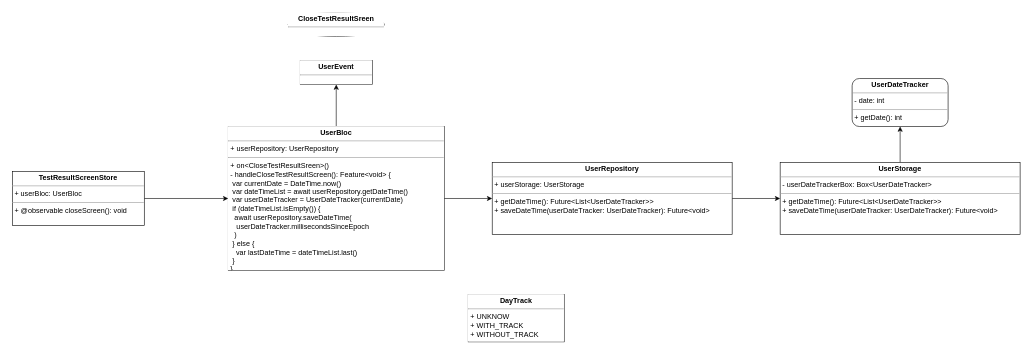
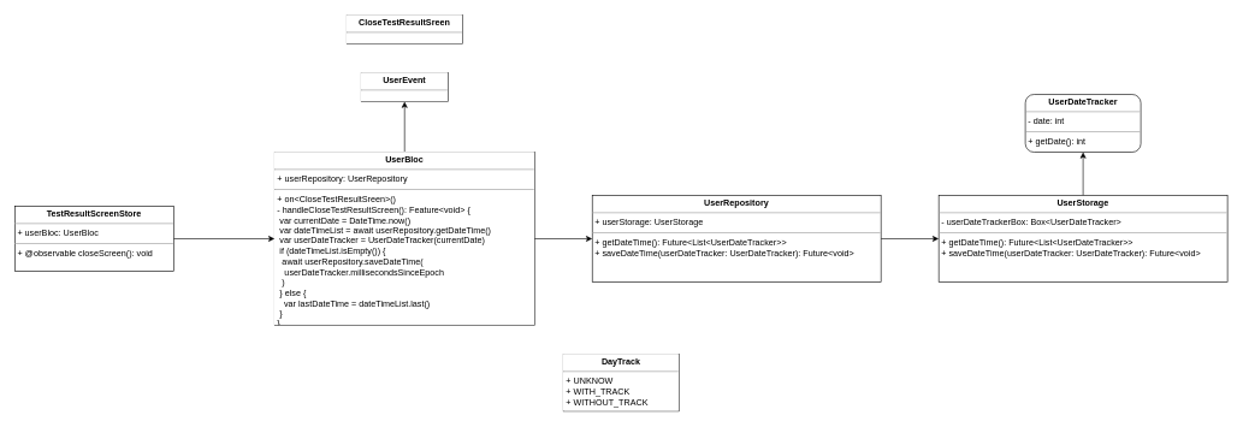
- <mxCell id="13" value="&lt;p style=&quot;margin: 0px ; margin-top: 4px ; text-align: center&quot;&gt;&lt;b&gt;CloseTestResultSreen&lt;/b&gt;&lt;br&gt;&lt;/p&gt;&lt;hr size=&quot;1&quot;&gt;&lt;p style=&quot;margin: 0px ; margin-left: 4px&quot;&gt;&lt;br&gt;&lt;/p&gt;" style="ellipse;verticalAlign=top;align=left;overflow=fill;fontSize=12;fontFamily=Helvetica;html=1;fillColor=default;strokeColor=default;fontColor=default;labelBackgroundColor=default;" vertex="1" parent="1"><mxGeometry x="480" y="20" width="160" height="40" as="geometry" /></mxCell>
+ <mxCell id="13" value="&lt;p style=&quot;margin: 0px ; margin-top: 4px ; text-align: center&quot;&gt;&lt;b&gt;CloseTestResultSreen&lt;/b&gt;&lt;br&gt;&lt;/p&gt;&lt;hr size=&quot;1&quot;&gt;&lt;p style=&quot;margin: 0px ; margin-left: 4px&quot;&gt;&lt;br&gt;&lt;/p&gt;" style="verticalAlign=top;align=left;overflow=fill;fontSize=12;fontFamily=Helvetica;html=1;fillColor=default;strokeColor=default;fontColor=default;labelBackgroundColor=default;" vertex="1" parent="1"><mxGeometry x="480" y="20" width="160" height="40" as="geometry" /></mxCell>
